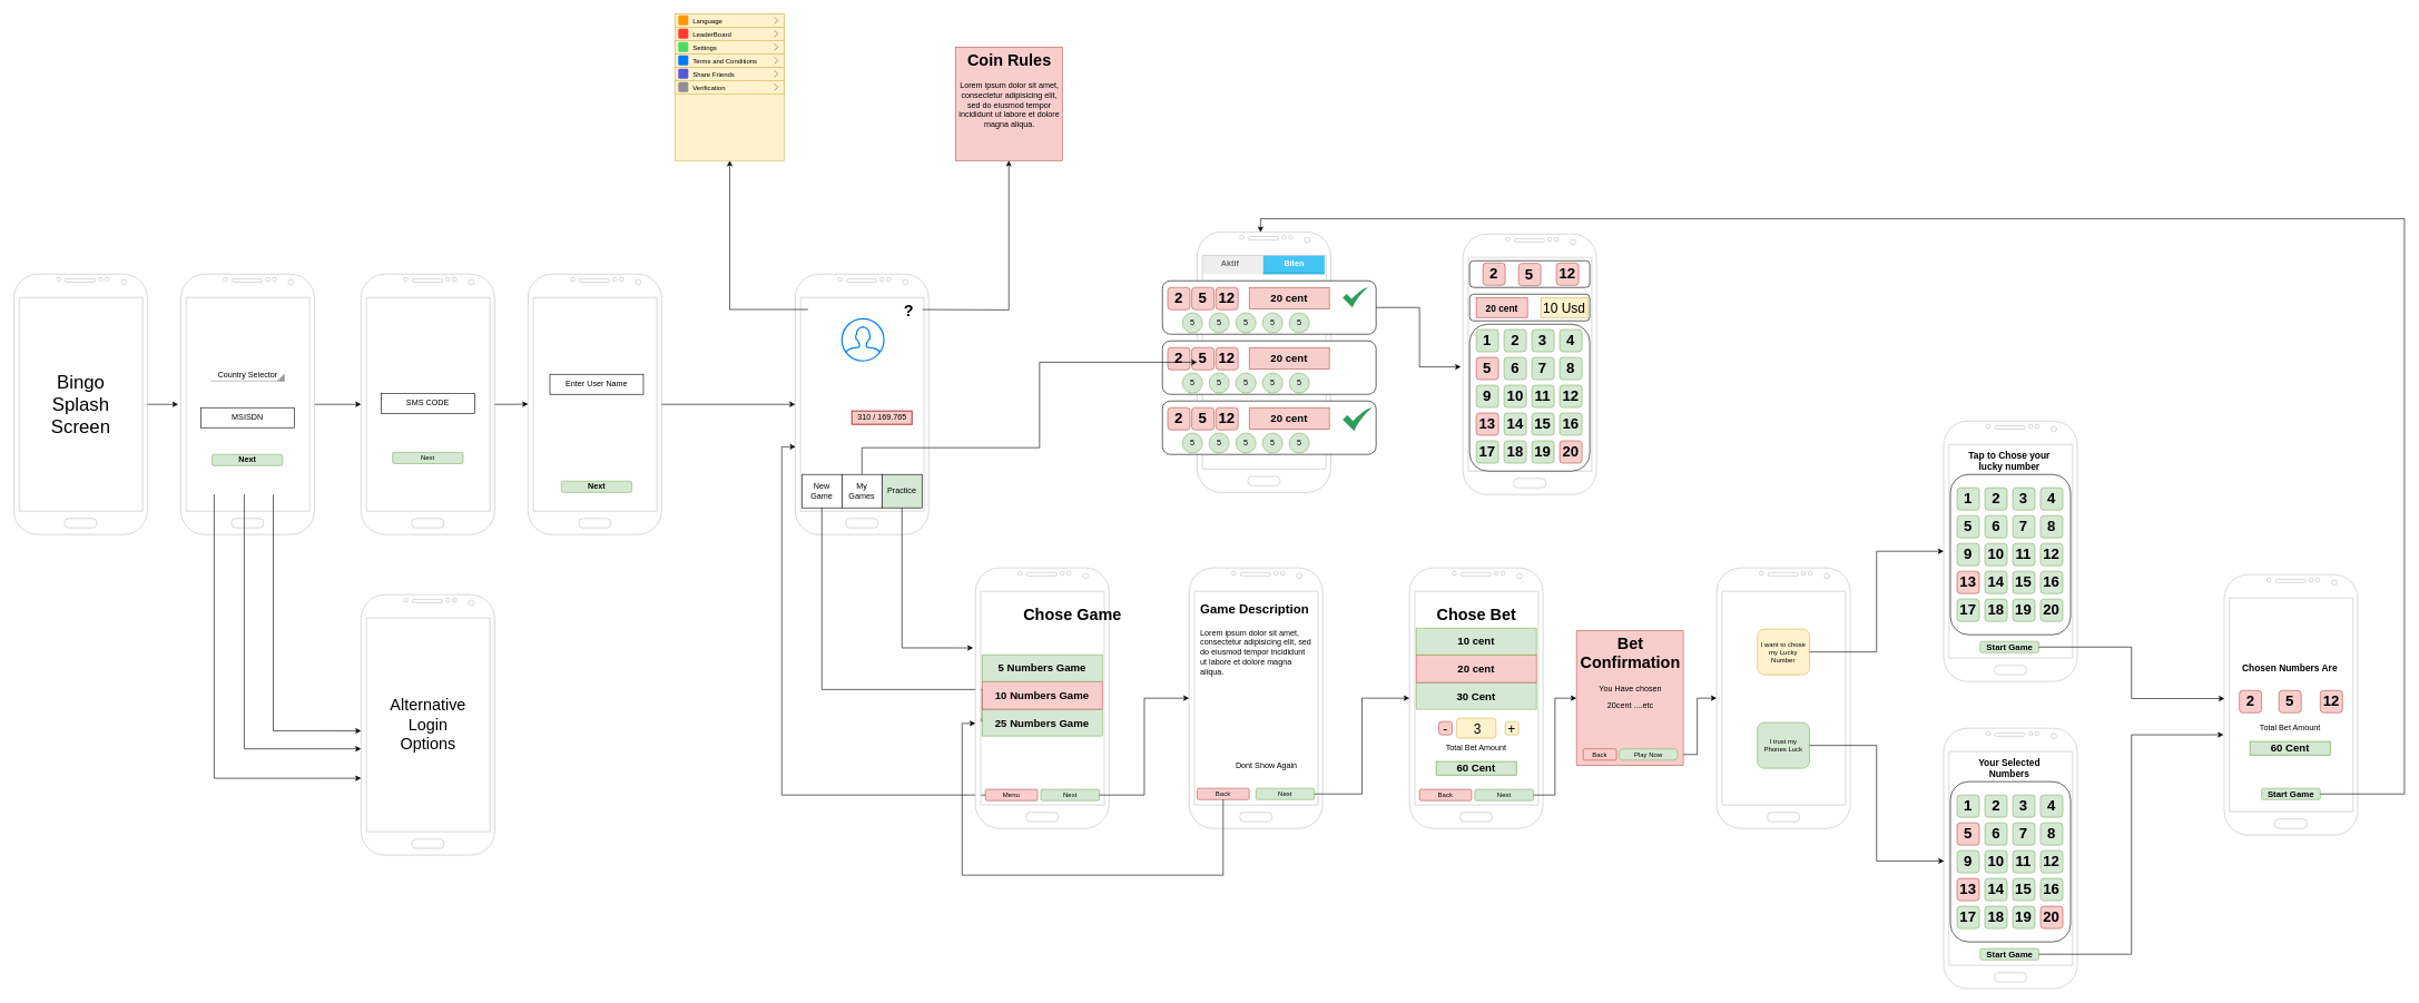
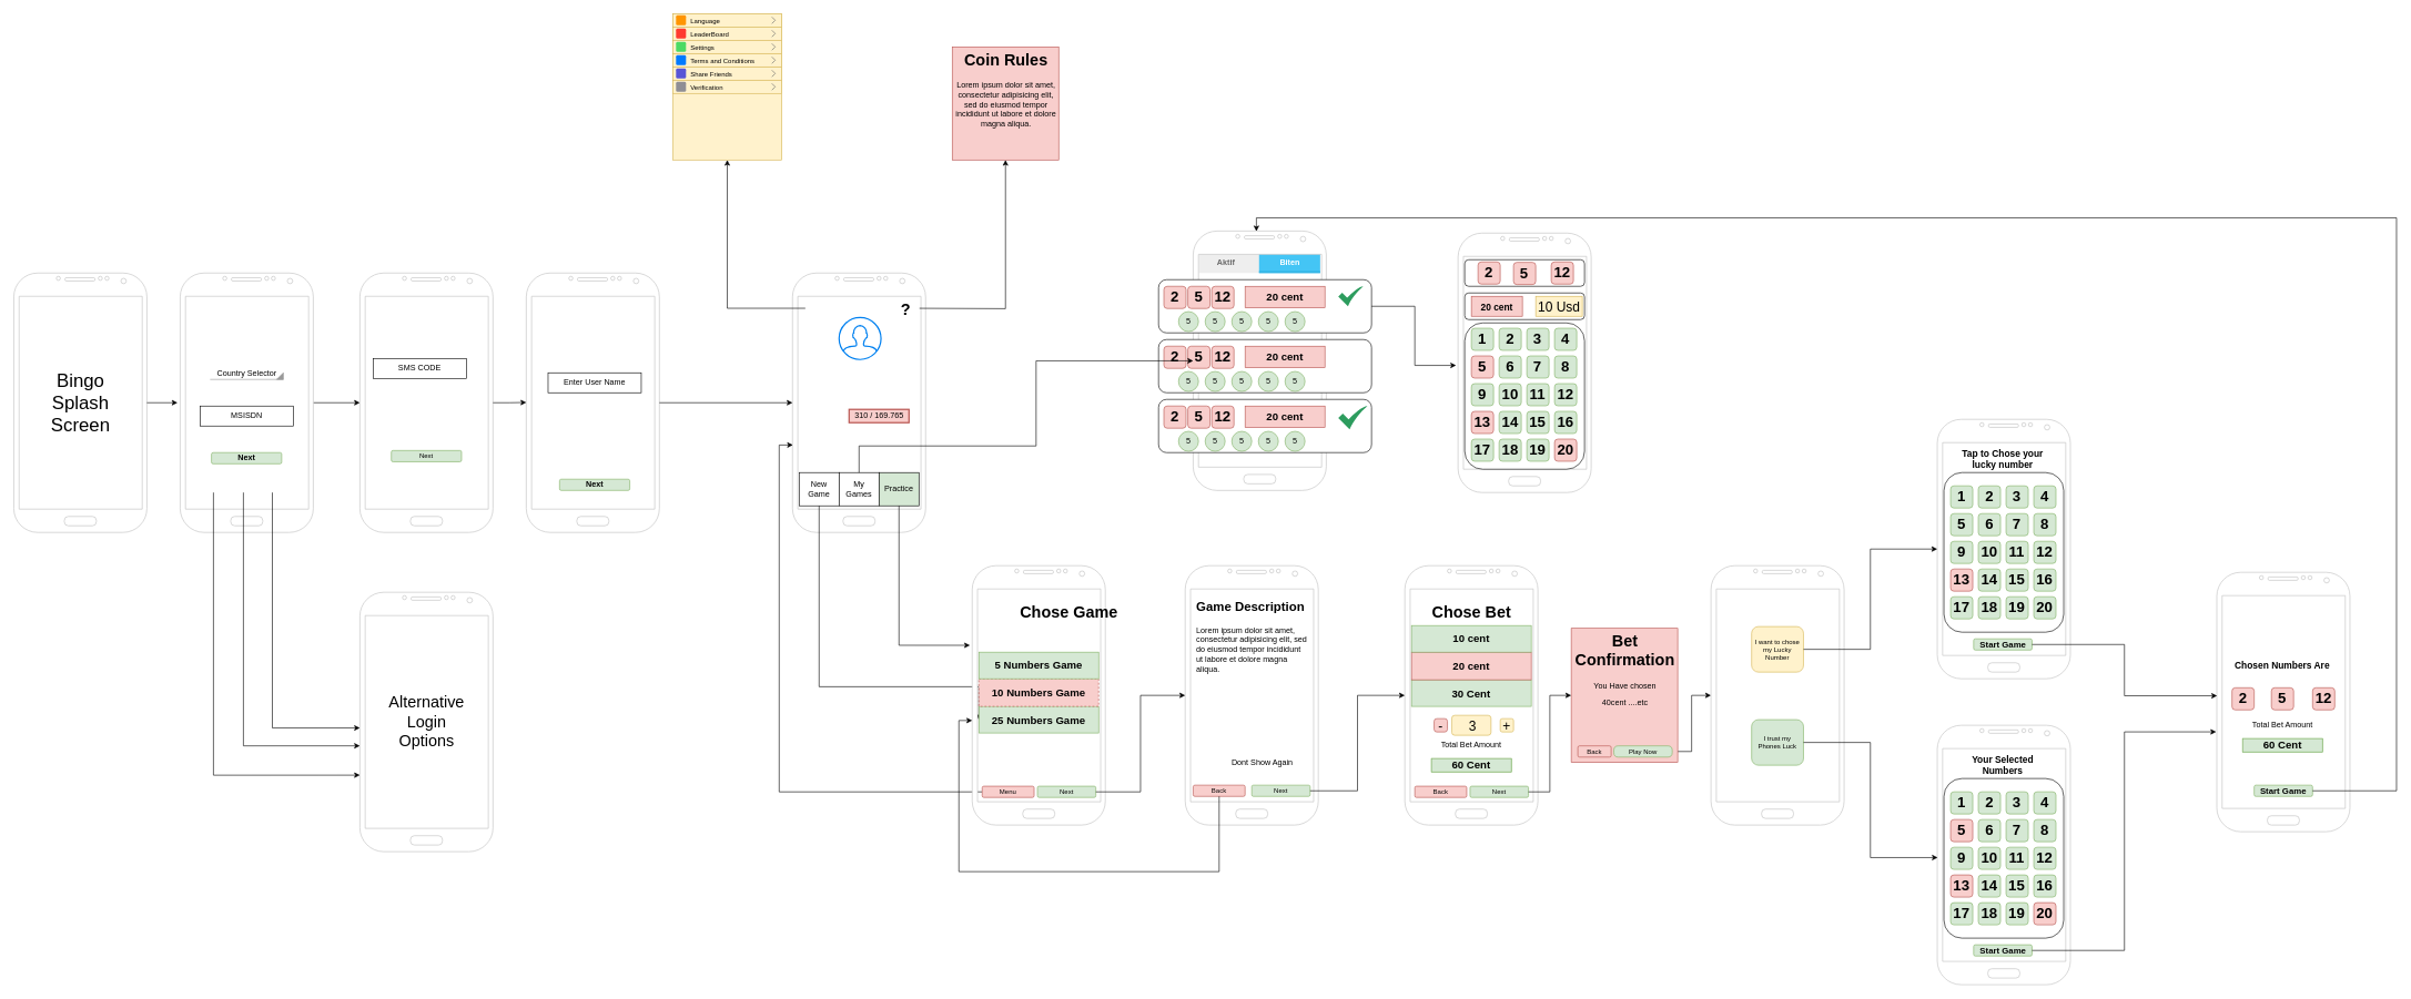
- <mxCell id="14" value="SMS CODE" style="rounded=0;whiteSpace=wrap;html=1;" vertex="1" parent="12"><mxGeometry x="30" y="178.44" width="140" height="30" as="geometry" /></mxCell>
+ <mxCell id="14" value="SMS CODE" style="rounded=0;whiteSpace=wrap;html=1;" vertex="1" parent="12"><mxGeometry x="20" y="128.44" width="140" height="30" as="geometry" /></mxCell>
- <mxCell id="51" value="&lt;h1 align=&quot;center&quot;&gt;Bet Confirmation&lt;br&gt;&lt;/h1&gt;&lt;p align=&quot;center&quot;&gt;You Have chosen&lt;/p&gt;&lt;p align=&quot;center&quot;&gt;20cent ....etc&lt;/p&gt;&lt;p align=&quot;center&quot;&gt;&lt;br&gt;&lt;/p&gt;" style="text;html=1;strokeColor=#b85450;fillColor=#f8cecc;spacing=5;spacingTop=-20;whiteSpace=wrap;overflow=hidden;rounded=0;" vertex="1" parent="50"><mxGeometry width="160" height="201.56" as="geometry" /></mxCell>
+ <mxCell id="51" value="&lt;h1 align=&quot;center&quot;&gt;Bet Confirmation&lt;br&gt;&lt;/h1&gt;&lt;p align=&quot;center&quot;&gt;You Have chosen&lt;/p&gt;&lt;p align=&quot;center&quot;&gt;40cent ....etc&lt;/p&gt;&lt;p align=&quot;center&quot;&gt;&lt;br&gt;&lt;/p&gt;" style="text;html=1;strokeColor=#b85450;fillColor=#f8cecc;spacing=5;spacingTop=-20;whiteSpace=wrap;overflow=hidden;rounded=0;" vertex="1" parent="50"><mxGeometry width="160" height="201.56" as="geometry" /></mxCell>
- <mxCell id="98" value="&lt;font size=&quot;1&quot;&gt;&lt;b style=&quot;font-size: 16px&quot;&gt;10 Numbers Game&lt;/b&gt;&lt;/font&gt;" style="rounded=1;html=1;shadow=0;dashed=0;whiteSpace=wrap;fontSize=10;fillColor=#f8cecc;align=center;strokeColor=#b85450;arcSize=0;" vertex="1" parent="95"><mxGeometry x="10" y="170" width="180" height="41.56" as="geometry" /></mxCell>
+ <mxCell id="98" value="&lt;font size=&quot;1&quot;&gt;&lt;b style=&quot;font-size: 16px&quot;&gt;10 Numbers Game&lt;/b&gt;&lt;/font&gt;" style="rounded=1;html=1;shadow=0;dashed=1;whiteSpace=wrap;fontSize=10;fillColor=#f8cecc;align=center;strokeColor=#b85450;arcSize=0;" vertex="1" parent="95"><mxGeometry x="10" y="170" width="180" height="41.56" as="geometry" /></mxCell>
- <mxCell id="91" style="edgeStyle=orthogonalEdgeStyle;rounded=0;orthogonalLoop=1;jettySize=auto;html=1;entryX=0;entryY=0.5;entryDx=0;entryDy=0;endArrow=open;" edge="1" parent="1" source="31" target="97"><mxGeometry relative="1" as="geometry"><Array as="points"><mxPoint x="1230" y="1032" /></Array></mxGeometry></mxCell>
+ <mxCell id="91" style="edgeStyle=orthogonalEdgeStyle;rounded=0;orthogonalLoop=1;jettySize=auto;html=1;entryX=0;entryY=0.5;entryDx=0;entryDy=0;" edge="1" parent="1" source="31" target="97"><mxGeometry relative="1" as="geometry"><Array as="points"><mxPoint x="1230" y="1032" /></Array></mxGeometry></mxCell>
